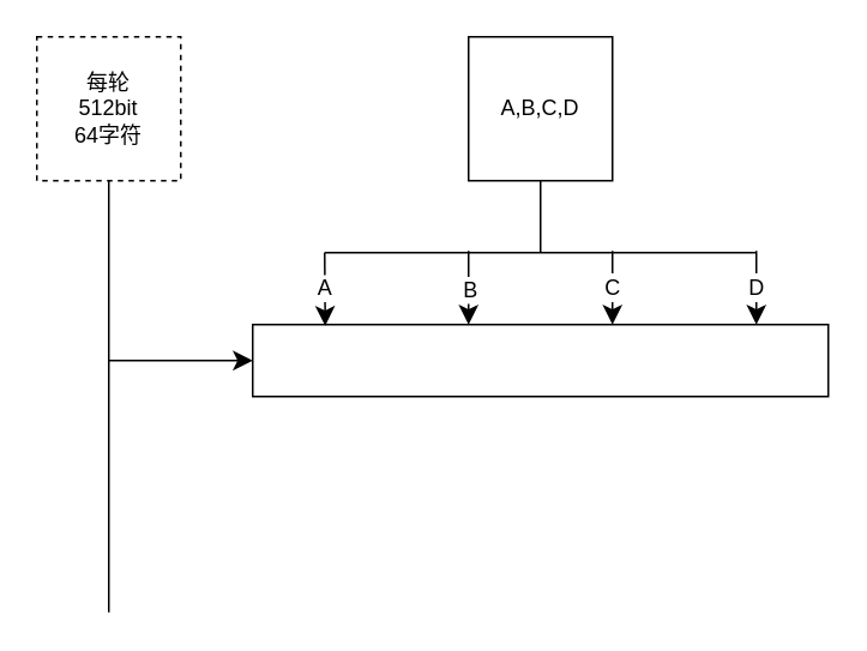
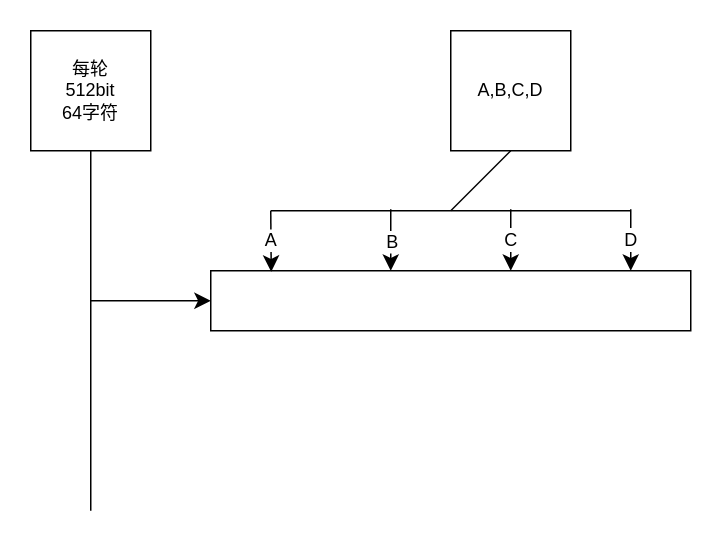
- <mxCell id="2" value="每轮&lt;div&gt;512bit&lt;div&gt;64字符&lt;/div&gt;&lt;/div&gt;" style="whiteSpace=wrap;html=1;aspect=fixed;dashed=1;" vertex="1" parent="1"><mxGeometry x="20" y="20" width="80" height="80" as="geometry" /></mxCell>
+ <mxCell id="2" value="每轮&lt;div&gt;512bit&lt;div&gt;64字符&lt;/div&gt;&lt;/div&gt;" style="whiteSpace=wrap;html=1;aspect=fixed;" vertex="1" parent="1"><mxGeometry x="20" y="20" width="80" height="80" as="geometry" /></mxCell>
- <mxCell id="4" value="A,B,C,D" style="whiteSpace=wrap;html=1;aspect=fixed;" vertex="1" parent="1"><mxGeometry x="260" y="20" width="80" height="80" as="geometry" /></mxCell>
+ <mxCell id="4" value="A,B,C,D" style="whiteSpace=wrap;html=1;aspect=fixed;" vertex="1" parent="1"><mxGeometry x="300" y="20" width="80" height="80" as="geometry" /></mxCell>
